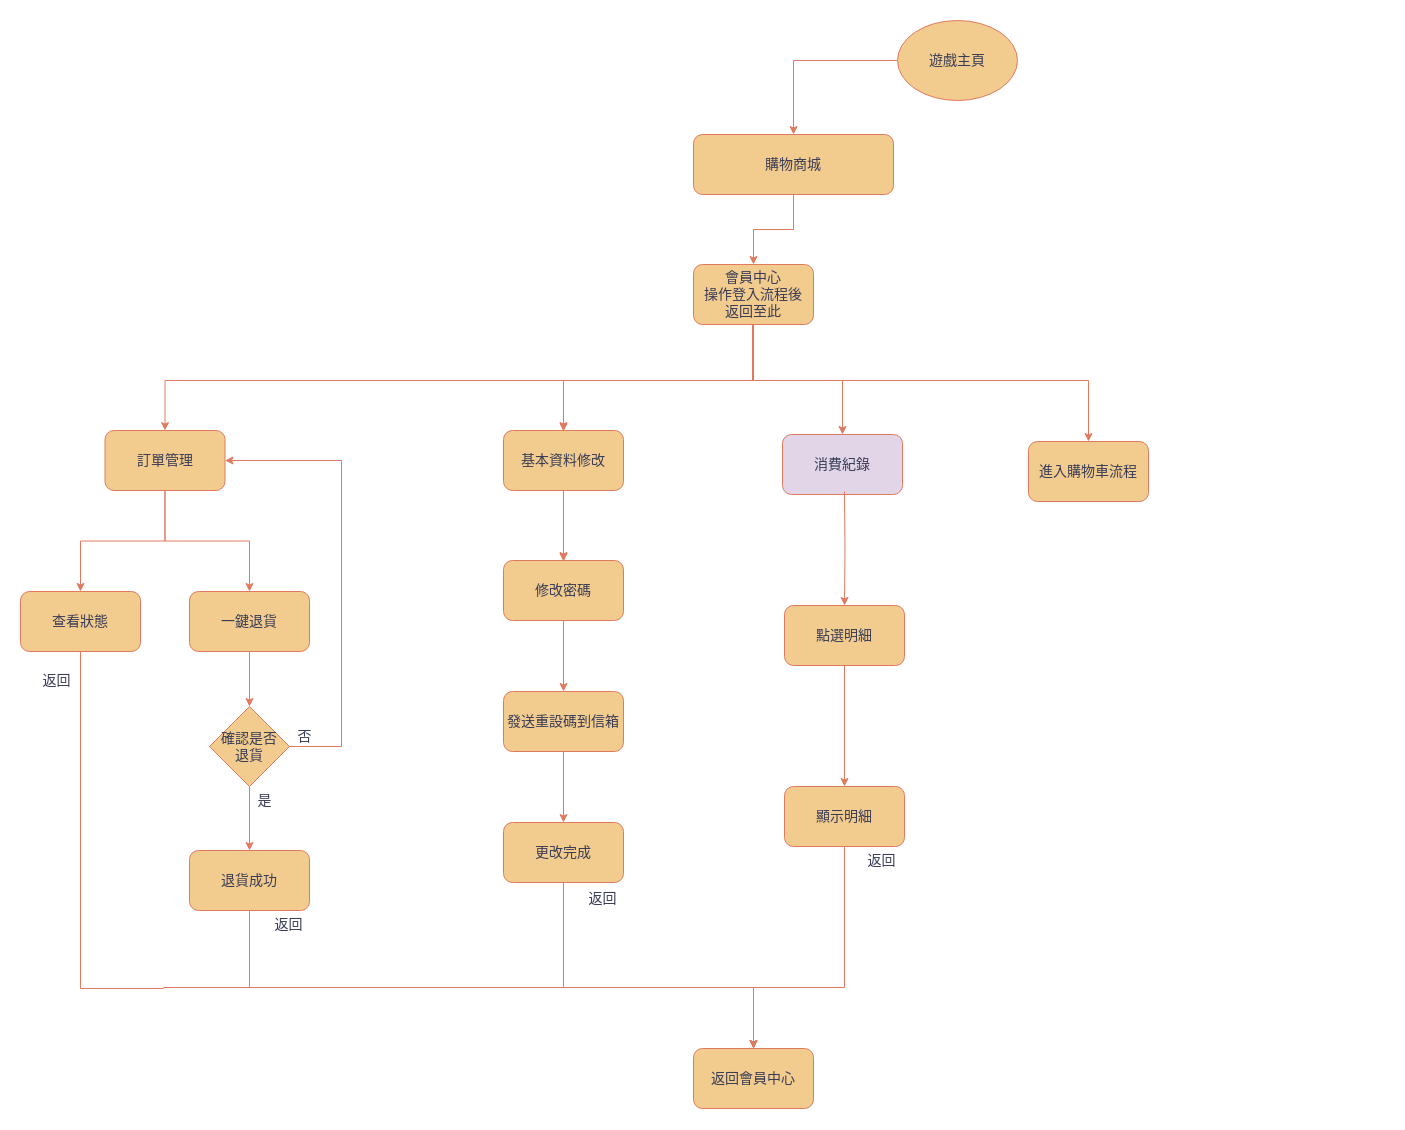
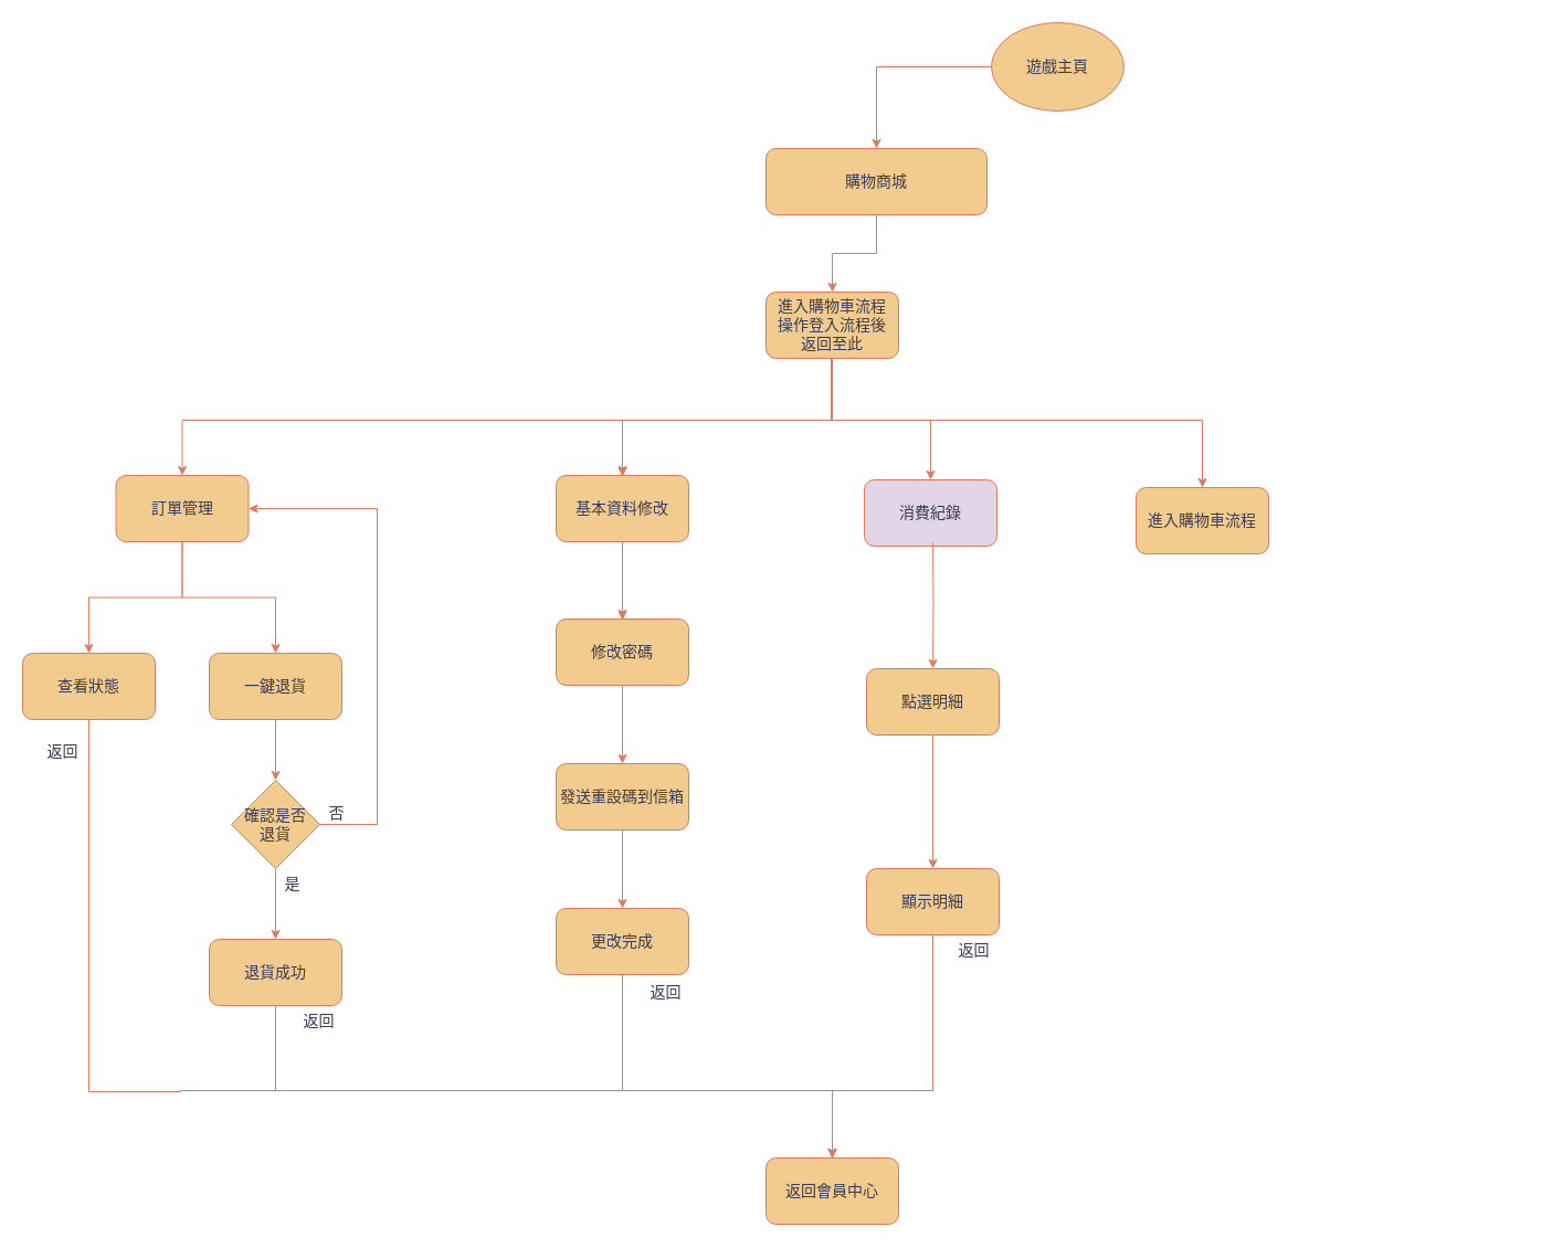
- <mxCell id="9" value="會員中心&lt;br&gt;操作登入流程後&lt;br&gt;返回至此" style="rounded=1;whiteSpace=wrap;html=1;strokeColor=#E07A5F;fontColor=#393C56;fillColor=#F2CC8F;fontSize=14;labelBackgroundColor=none;" parent="1" vertex="1"><mxGeometry x="693" y="264" width="120" height="60" as="geometry" /></mxCell>
+ <mxCell id="9" value="進入購物車流程&lt;br&gt;操作登入流程後&lt;br&gt;返回至此" style="rounded=1;whiteSpace=wrap;html=1;strokeColor=#E07A5F;fontColor=#393C56;fillColor=#F2CC8F;fontSize=14;labelBackgroundColor=none;" parent="1" vertex="1"><mxGeometry x="693" y="264" width="120" height="60" as="geometry" /></mxCell>
